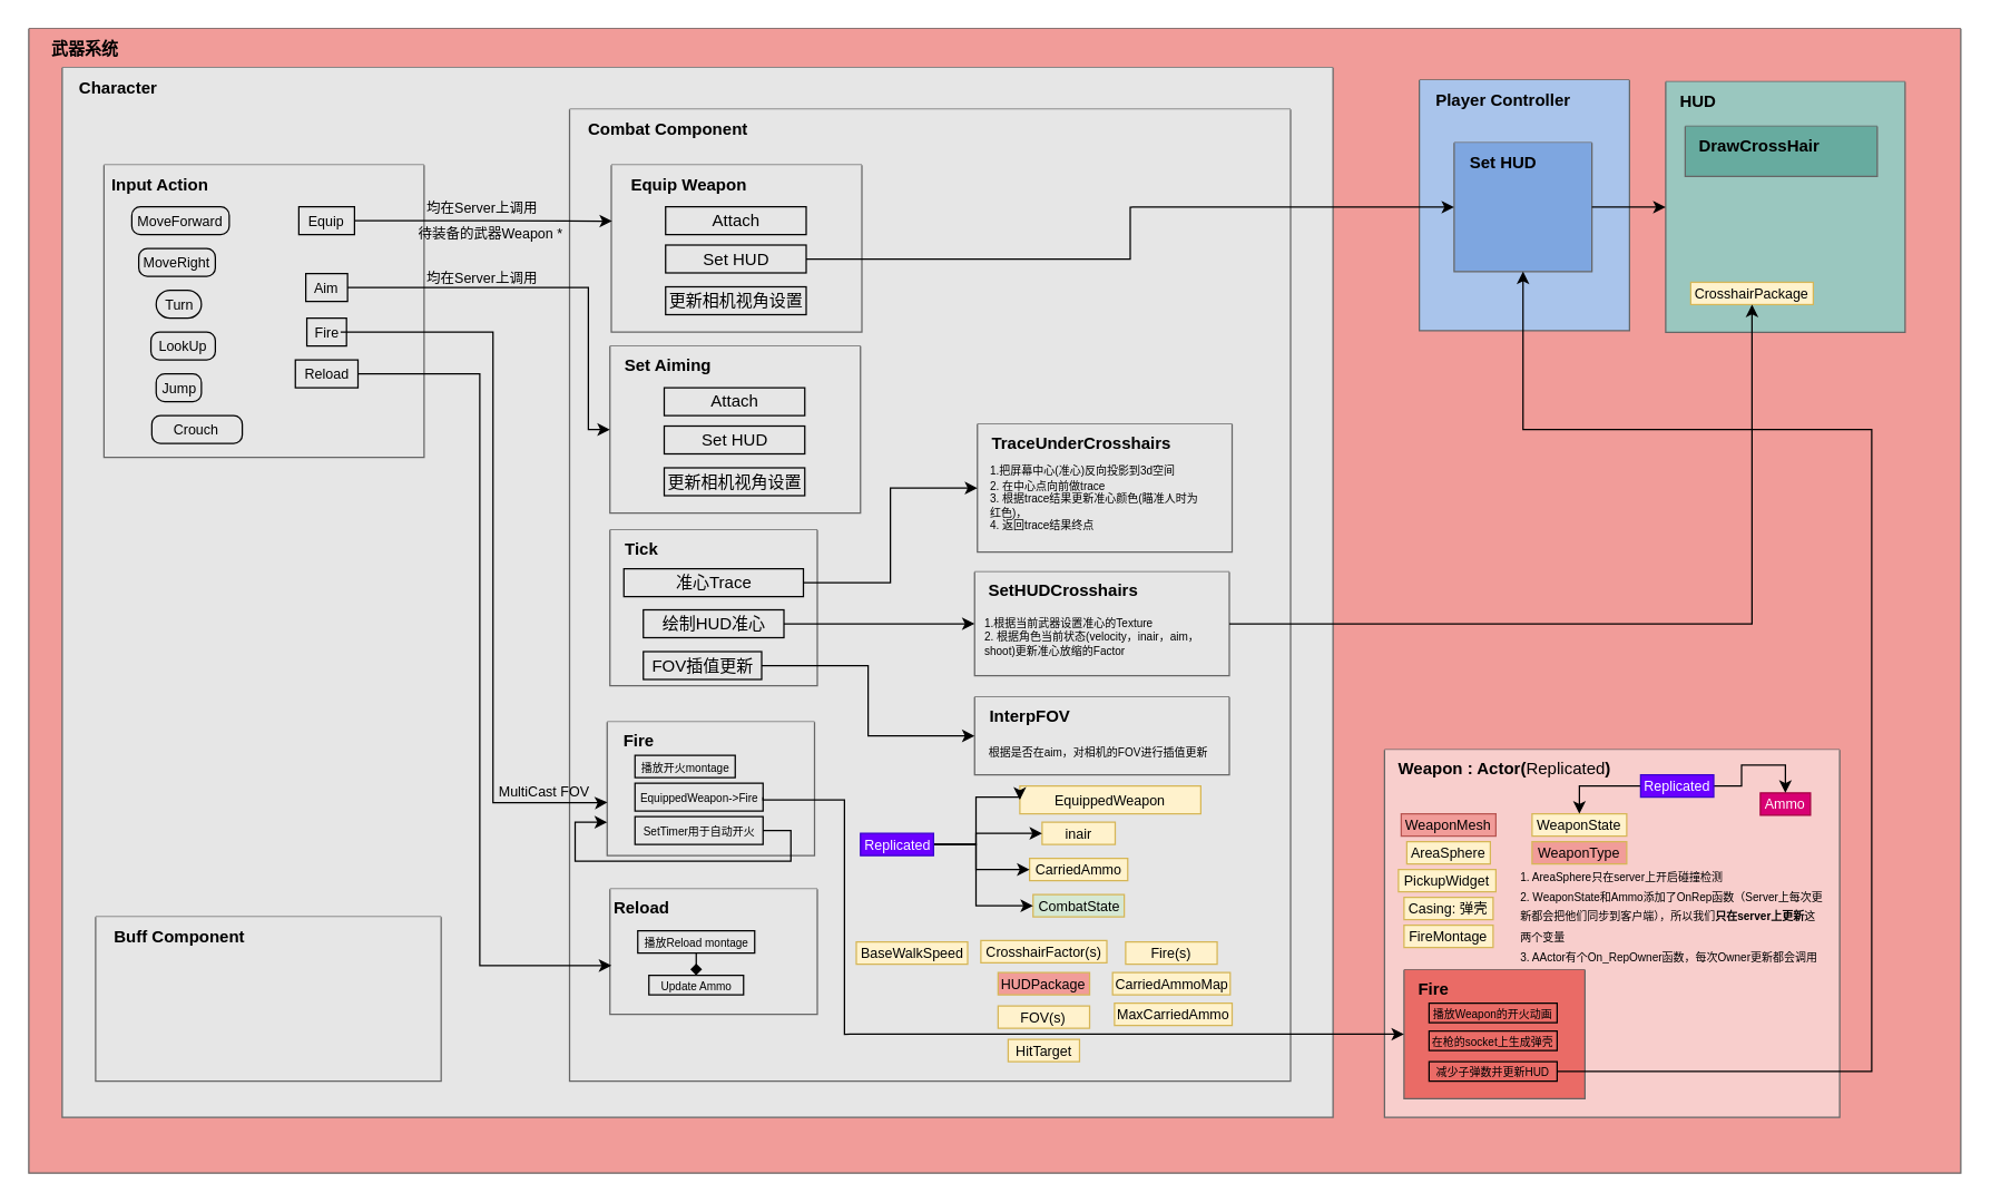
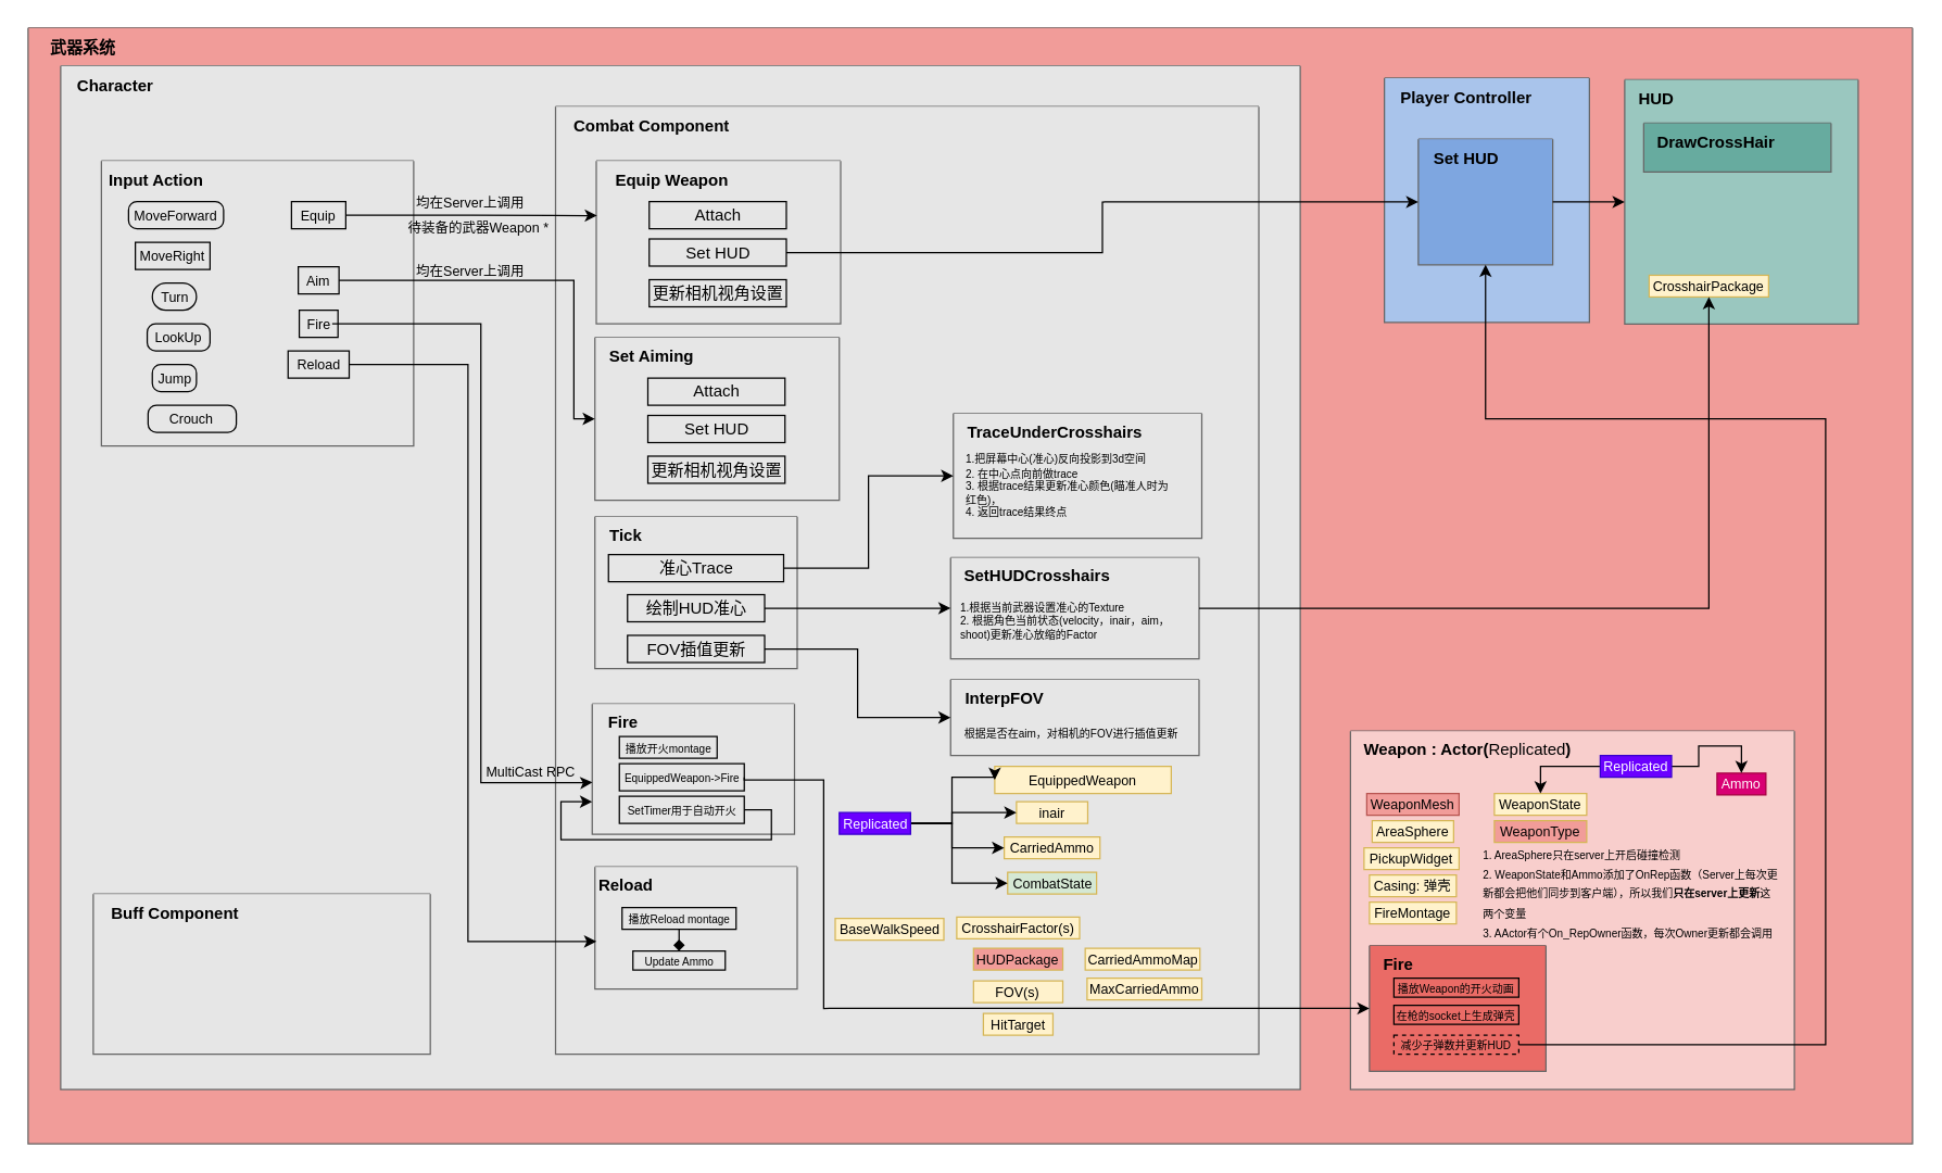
- <mxCell id="9" value="&lt;font style=&quot;font-size: 10px;&quot;&gt;MoveRight&lt;/font&gt;" style="rounded=1;whiteSpace=wrap;html=1;fillColor=none;arcSize=31;" vertex="1" parent="6"><mxGeometry x="25" y="60" width="55" height="20" as="geometry" /></mxCell>
+ <mxCell id="9" value="&lt;font style=&quot;font-size: 10px;&quot;&gt;MoveRight&lt;/font&gt;" style="whiteSpace=wrap;html=1;fillColor=none;arcSize=31;rounded=0;" vertex="1" parent="6"><mxGeometry x="25" y="60" width="55" height="20" as="geometry" /></mxCell>
- <mxCell id="34" value="FOV插值更新" style="rounded=0;whiteSpace=wrap;html=1;fillColor=none;" vertex="1" parent="30"><mxGeometry x="24" y="87.5" width="85" height="20" as="geometry" /></mxCell>
+ <mxCell id="34" value="FOV插值更新" style="rounded=0;whiteSpace=wrap;html=1;fillColor=none;" vertex="1" parent="30"><mxGeometry x="24" y="87.5" width="101" height="20" as="geometry" /></mxCell>
- <mxCell id="83" value="&lt;font style=&quot;font-size: 10px;&quot;&gt;MultiCast FOV&lt;/font&gt;" style="text;html=1;strokeColor=none;fillColor=none;align=center;verticalAlign=middle;whiteSpace=wrap;rounded=0;" vertex="1" parent="4"><mxGeometry x="310" y="514" width="73" height="12" as="geometry" /></mxCell>
+ <mxCell id="83" value="&lt;font style=&quot;font-size: 10px;&quot;&gt;MultiCast RPC&lt;/font&gt;" style="text;html=1;strokeColor=none;fillColor=none;align=center;verticalAlign=middle;whiteSpace=wrap;rounded=0;" vertex="1" parent="4"><mxGeometry x="310" y="514" width="73" height="12" as="geometry" /></mxCell>
- <mxCell id="72" value="&lt;font style=&quot;font-size: 10px;&quot;&gt;Fire(s)&lt;br&gt;&lt;/font&gt;" style="rounded=0;whiteSpace=wrap;html=1;fillColor=#fff2cc;strokeColor=#d6b656;" vertex="1" parent="18"><mxGeometry x="399.5" y="598" width="65.75" height="16" as="geometry" /></mxCell>
- <mxCell id="113" value="&lt;span style=&quot;font-size: 8px;&quot;&gt;减少子弹数并更新HUD&lt;/span&gt;" style="rounded=0;whiteSpace=wrap;html=1;fillColor=none;" vertex="1" parent="109"><mxGeometry x="18" y="66" width="92" height="14" as="geometry" /></mxCell>
+ <mxCell id="113" value="&lt;span style=&quot;font-size: 8px;&quot;&gt;减少子弹数并更新HUD&lt;/span&gt;" style="rounded=0;whiteSpace=wrap;html=1;fillColor=none;dashed=1;" vertex="1" parent="109"><mxGeometry x="18" y="66" width="92" height="14" as="geometry" /></mxCell>
